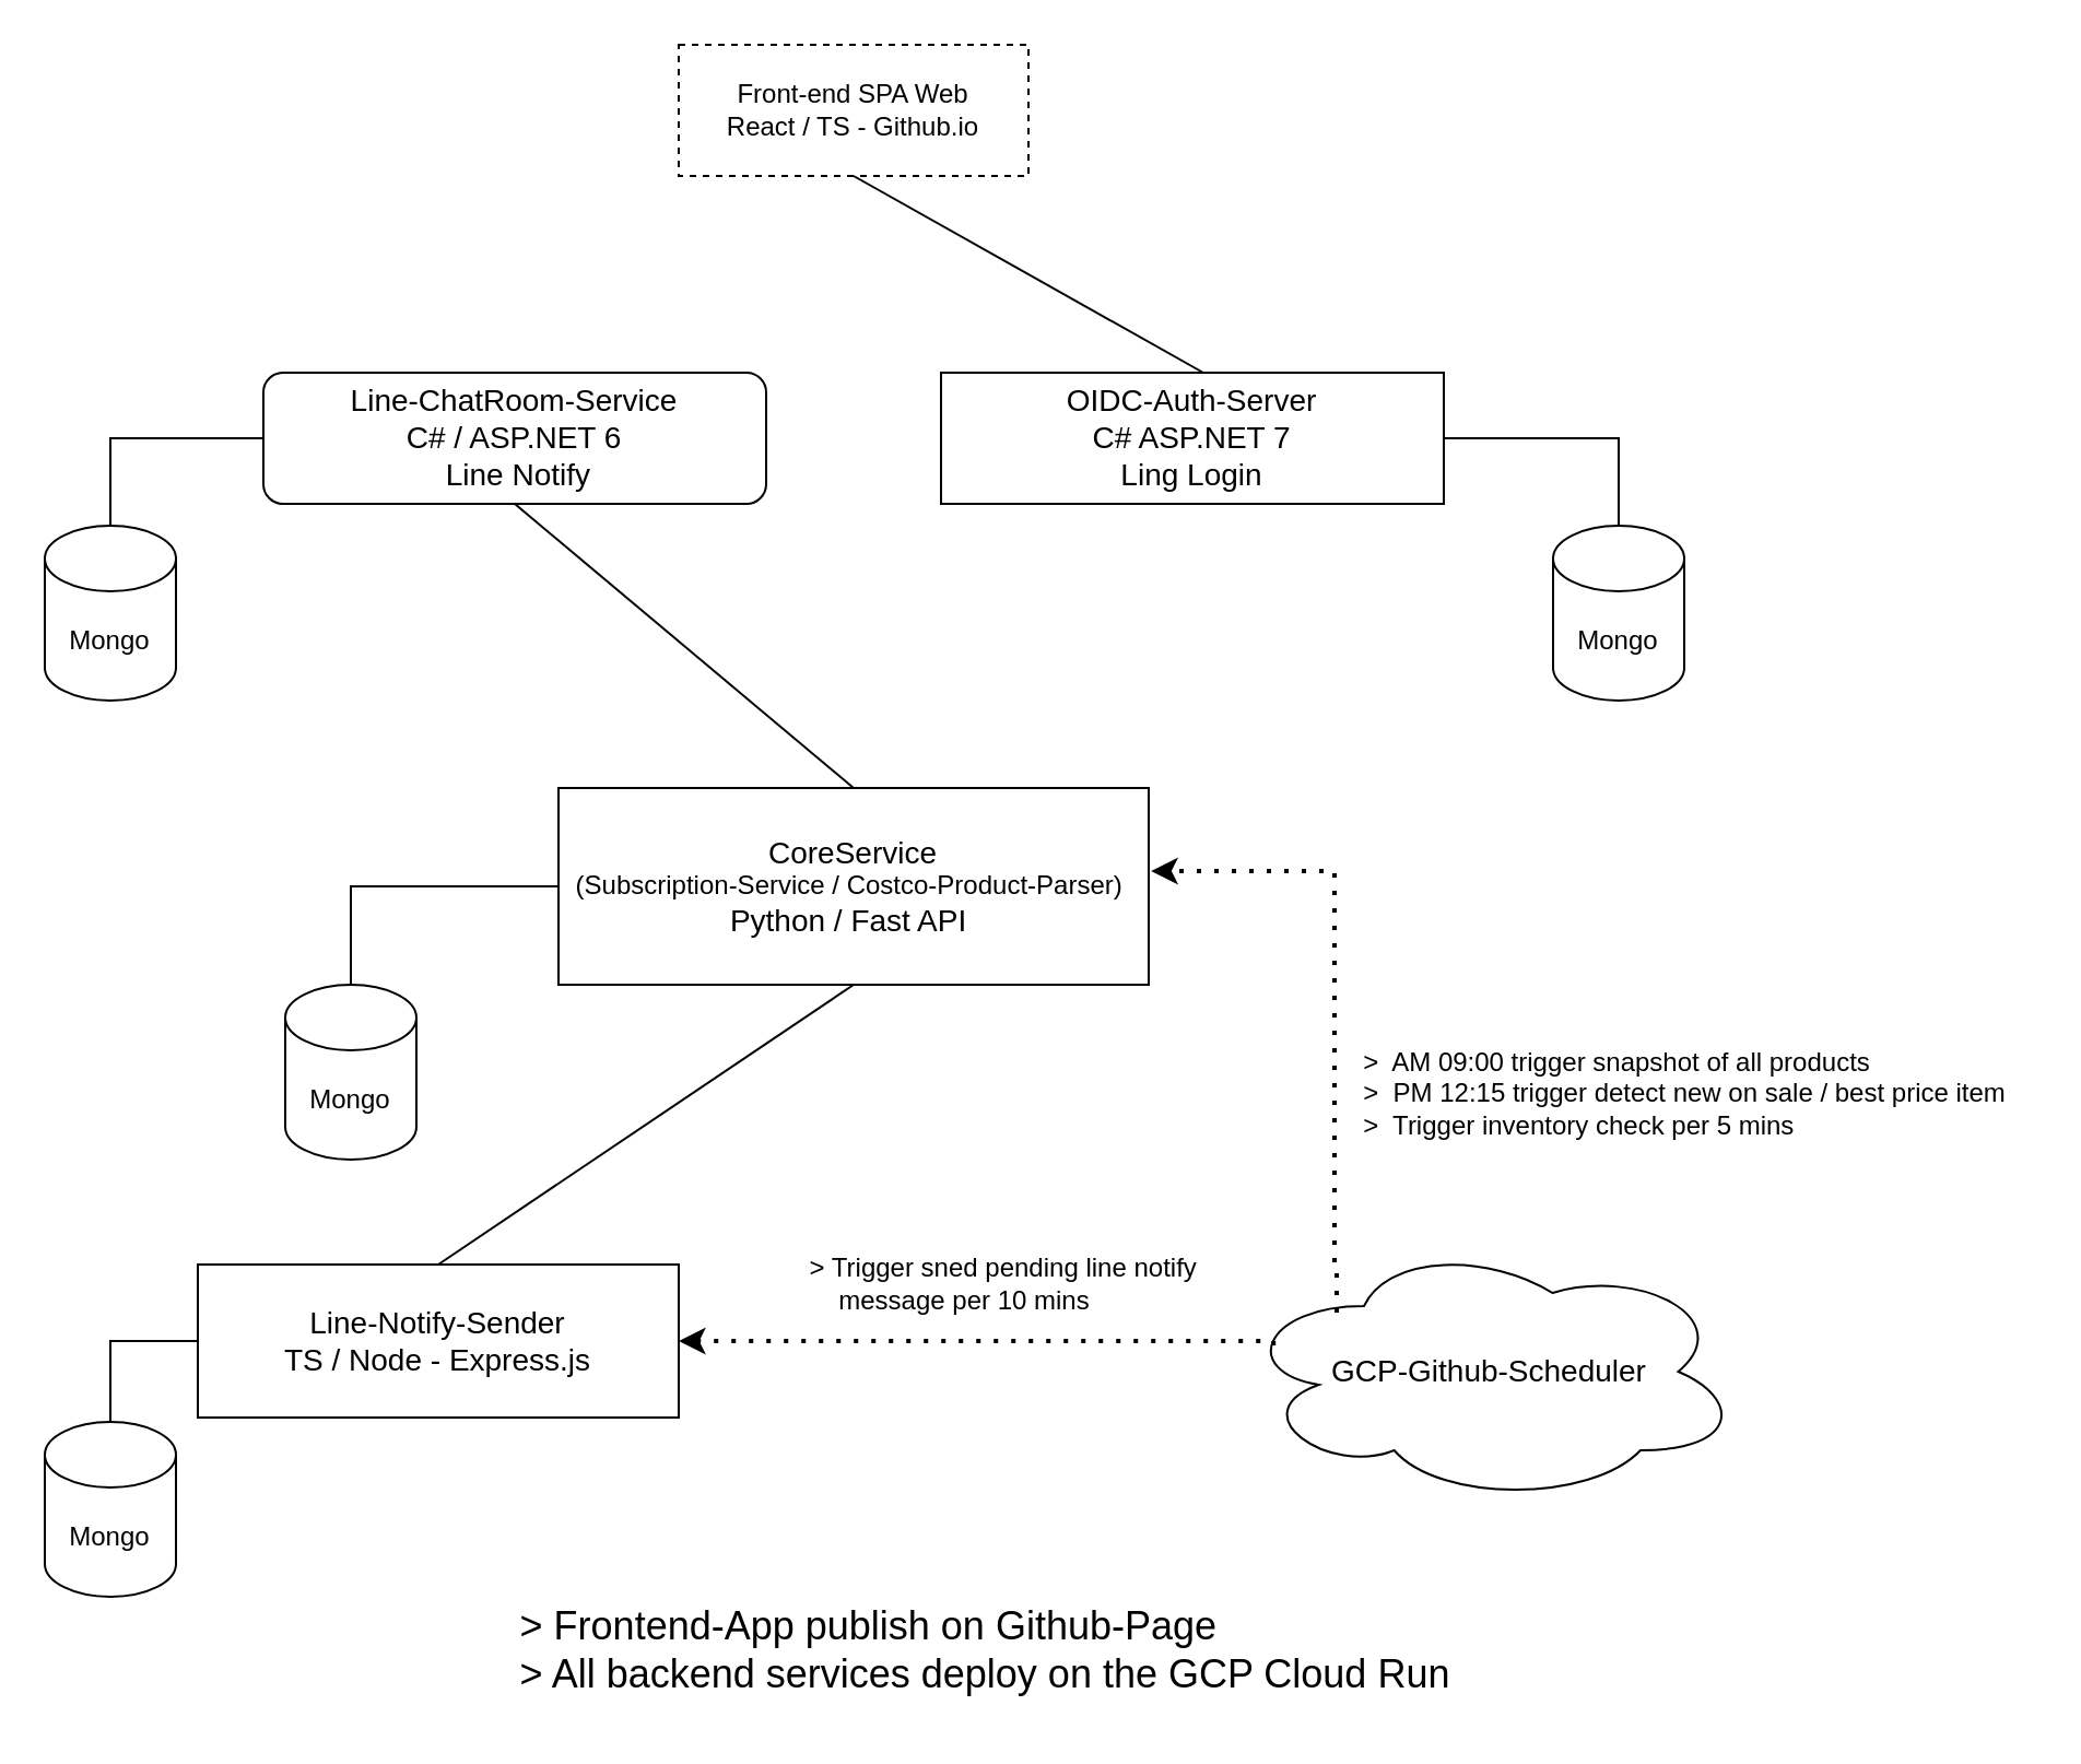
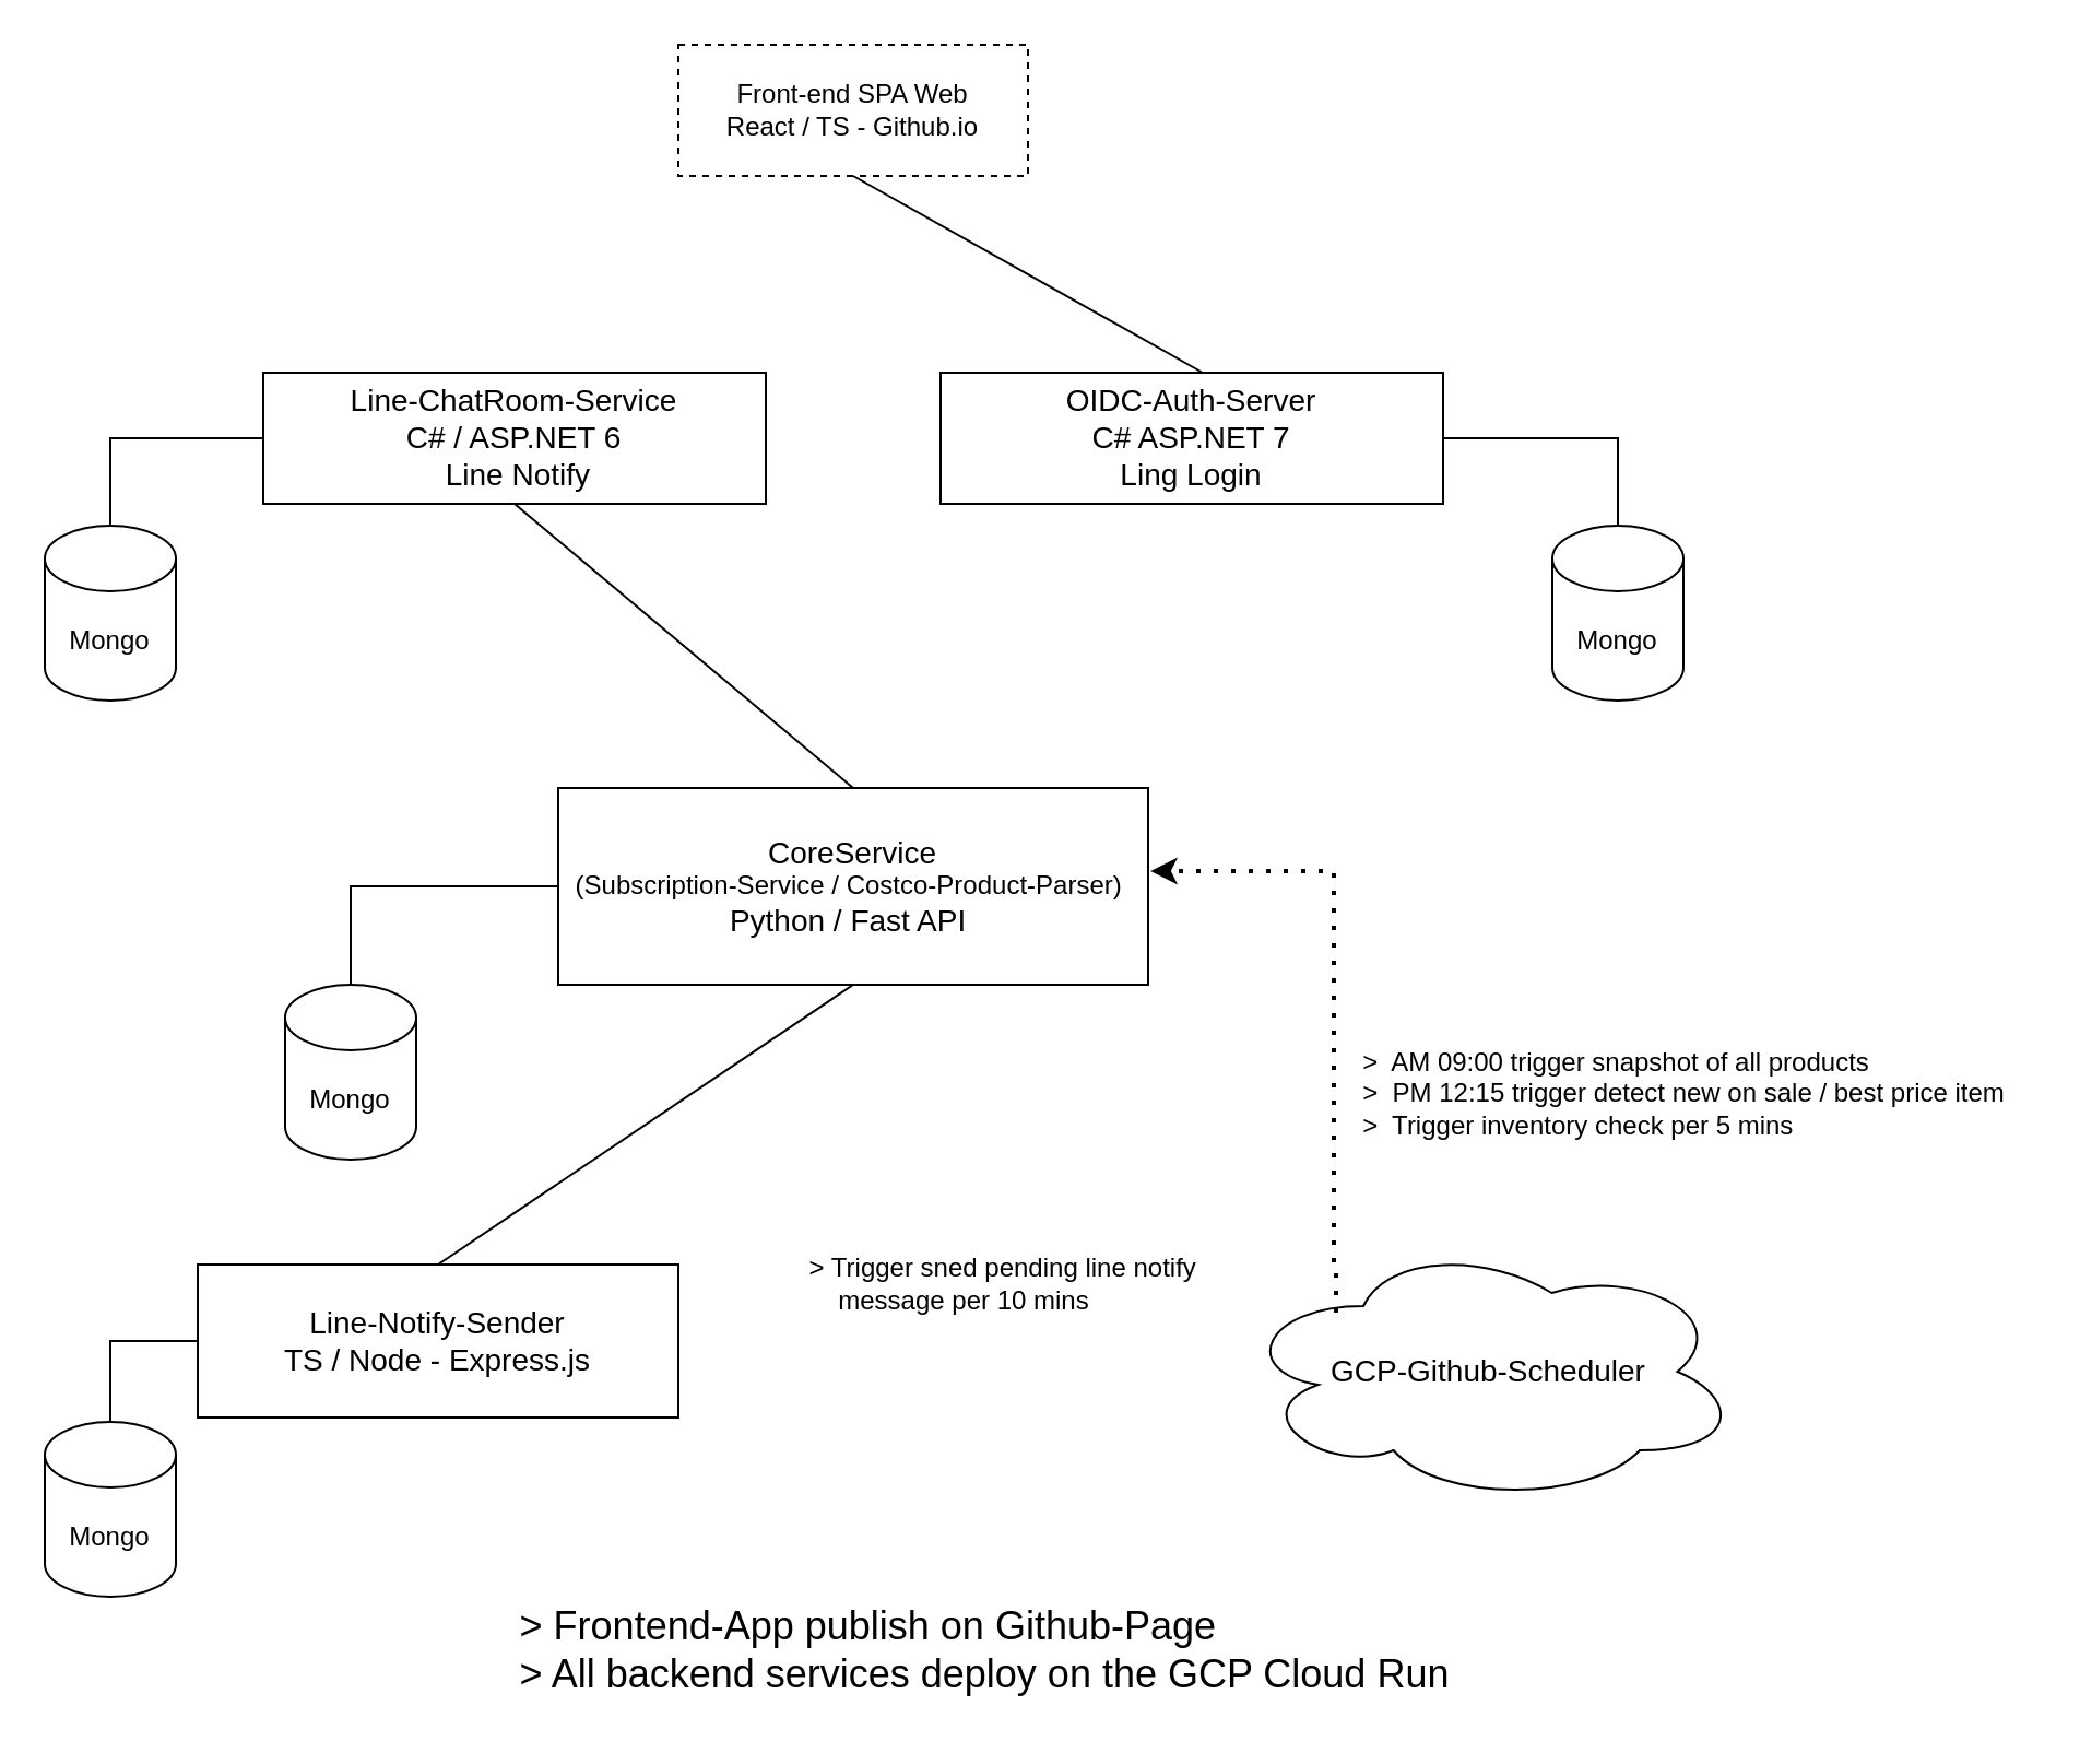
- <mxCell id="3" value="&lt;font style=&quot;font-size: 14px;&quot;&gt;Line-ChatRoom-Service&lt;br&gt;C# / ASP.NET 6&lt;br&gt;&amp;nbsp;Line Notify&lt;/font&gt;" style="whiteSpace=wrap;html=1;rounded=1;" vertex="1" parent="1"><mxGeometry x="120" y="170" width="230" height="60" as="geometry" /></mxCell>
+ <mxCell id="3" value="&lt;font style=&quot;font-size: 14px;&quot;&gt;Line-ChatRoom-Service&lt;br&gt;C# / ASP.NET 6&lt;br&gt;&amp;nbsp;Line Notify&lt;/font&gt;" style="rounded=0;whiteSpace=wrap;html=1;" vertex="1" parent="1"><mxGeometry x="120" y="170" width="230" height="60" as="geometry" /></mxCell>
- <mxCell id="21" value="" style="endArrow=classic;dashed=1;html=1;dashPattern=1 3;strokeWidth=2;rounded=0;entryX=1;entryY=0.5;entryDx=0;entryDy=0;exitX=0.07;exitY=0.4;exitDx=0;exitDy=0;exitPerimeter=0;edgeStyle=orthogonalEdgeStyle;startArrow=none;startFill=0;endFill=1;" edge="1" parent="1" source="18" target="13"><mxGeometry width="50" height="50" relative="1" as="geometry"><mxPoint x="662" y="577" as="sourcePoint" /><mxPoint x="536.08" y="407.98" as="targetPoint" /><Array as="points"><mxPoint x="582" y="613" /></Array></mxGeometry></mxCell>
